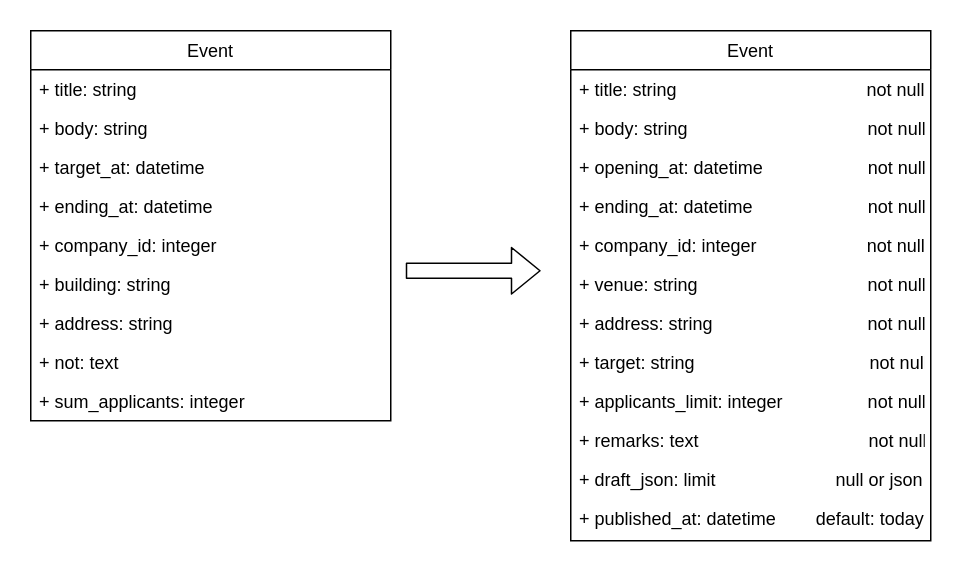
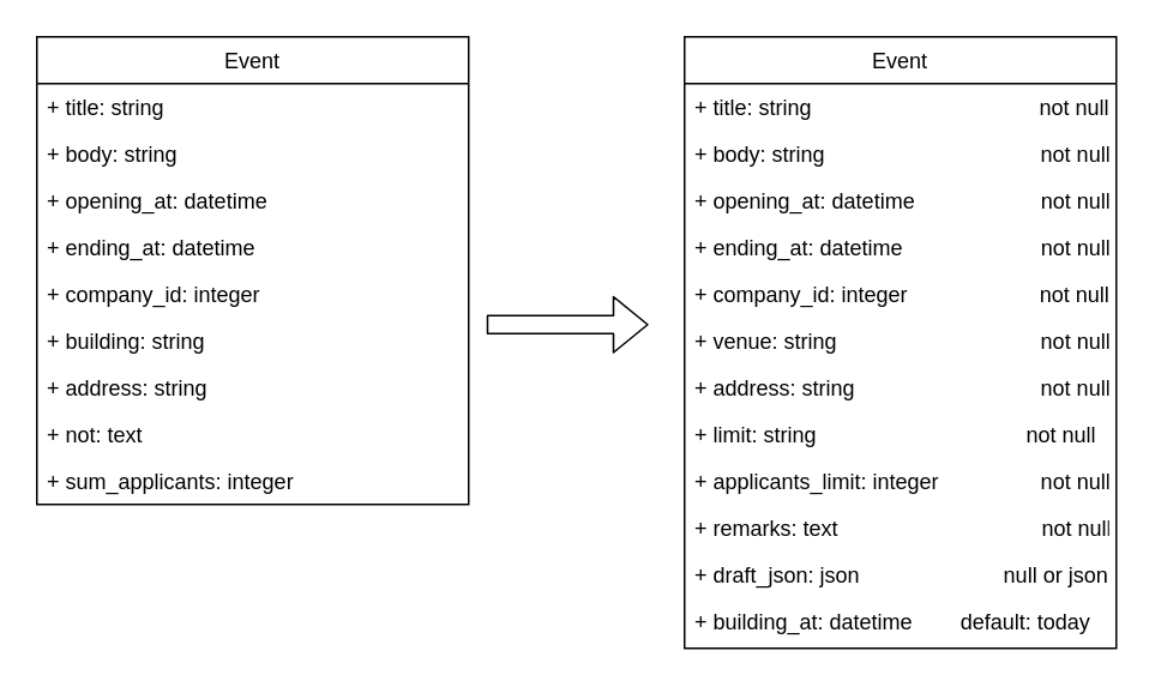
- <mxCell id="5" value="+ target_at: datetime" style="text;strokeColor=none;fillColor=none;align=left;verticalAlign=top;spacingLeft=4;spacingRight=4;overflow=hidden;rotatable=0;points=[[0,0.5],[1,0.5]];portConstraint=eastwest;fontStyle=0" parent="2" vertex="1"><mxGeometry y="78" width="240" height="26" as="geometry" /></mxCell>
+ <mxCell id="5" value="+ opening_at: datetime" style="text;strokeColor=none;fillColor=none;align=left;verticalAlign=top;spacingLeft=4;spacingRight=4;overflow=hidden;rotatable=0;points=[[0,0.5],[1,0.5]];portConstraint=eastwest;fontStyle=0" parent="2" vertex="1"><mxGeometry y="78" width="240" height="26" as="geometry" /></mxCell>
- <mxCell id="20" value="+ target: string                                   not null" style="text;strokeColor=none;fillColor=none;align=left;verticalAlign=top;spacingLeft=4;spacingRight=4;overflow=hidden;rotatable=0;points=[[0,0.5],[1,0.5]];portConstraint=eastwest;" parent="12" vertex="1"><mxGeometry y="208" width="240" height="26" as="geometry" /></mxCell>
+ <mxCell id="20" value="+ limit: string                                   not null" style="text;strokeColor=none;fillColor=none;align=left;verticalAlign=top;spacingLeft=4;spacingRight=4;overflow=hidden;rotatable=0;points=[[0,0.5],[1,0.5]];portConstraint=eastwest;" parent="12" vertex="1"><mxGeometry y="208" width="240" height="26" as="geometry" /></mxCell>
- <mxCell id="23" value="+ draft_json: limit                        null or json" style="text;strokeColor=none;fillColor=none;align=left;verticalAlign=top;spacingLeft=4;spacingRight=4;overflow=hidden;rotatable=0;points=[[0,0.5],[1,0.5]];portConstraint=eastwest;" parent="12" vertex="1"><mxGeometry y="286" width="240" height="26" as="geometry" /></mxCell>
+ <mxCell id="23" value="+ draft_json: json                        null or json" style="text;strokeColor=none;fillColor=none;align=left;verticalAlign=top;spacingLeft=4;spacingRight=4;overflow=hidden;rotatable=0;points=[[0,0.5],[1,0.5]];portConstraint=eastwest;" parent="12" vertex="1"><mxGeometry y="286" width="240" height="26" as="geometry" /></mxCell>
- <mxCell id="24" value="+ published_at: datetime        default: today" style="text;strokeColor=none;fillColor=none;align=left;verticalAlign=top;spacingLeft=4;spacingRight=4;overflow=hidden;rotatable=0;points=[[0,0.5],[1,0.5]];portConstraint=eastwest;" parent="12" vertex="1"><mxGeometry y="312" width="240" height="28" as="geometry" /></mxCell>
+ <mxCell id="24" value="+ building_at: datetime        default: today" style="text;strokeColor=none;fillColor=none;align=left;verticalAlign=top;spacingLeft=4;spacingRight=4;overflow=hidden;rotatable=0;points=[[0,0.5],[1,0.5]];portConstraint=eastwest;" parent="12" vertex="1"><mxGeometry y="312" width="240" height="28" as="geometry" /></mxCell>
